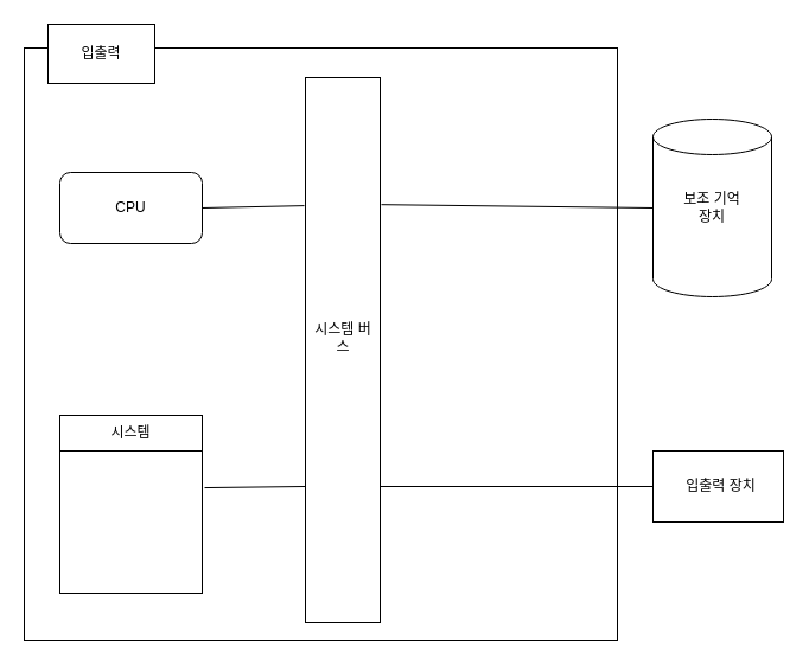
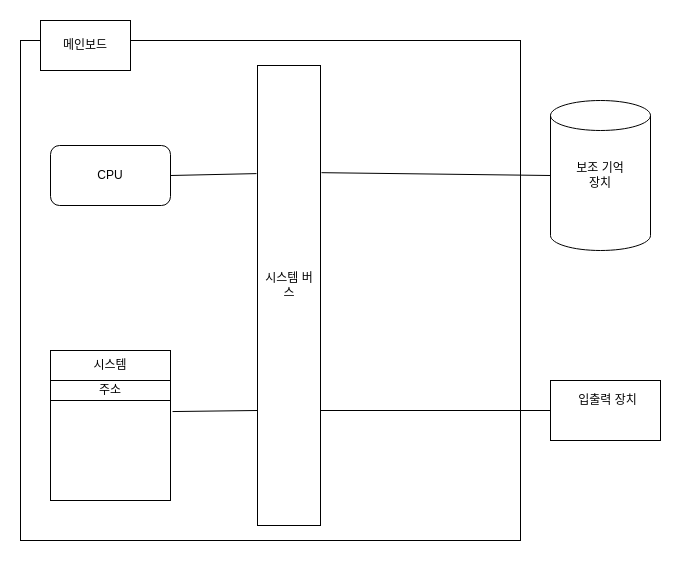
- <mxCell id="17" value="입출력" style="rounded=0;whiteSpace=wrap;html=1;" vertex="1" parent="1"><mxGeometry x="40" y="20" width="90" height="50" as="geometry" /></mxCell>
+ <mxCell id="17" value="메인보드" style="rounded=0;whiteSpace=wrap;html=1;" vertex="1" parent="1"><mxGeometry x="40" y="20" width="90" height="50" as="geometry" /></mxCell>
+ <mxCell id="15" value="주소" style="rounded=0;whiteSpace=wrap;html=1;" vertex="1" parent="1"><mxGeometry x="50" y="380" width="120" height="20" as="geometry" /></mxCell>
- <mxCell id="8" value="입출력 장치" style="text;html=1;align=center;verticalAlign=middle;whiteSpace=wrap;rounded=0;" vertex="1" parent="1"><mxGeometry x="565" y="397.5" width="85" height="25" as="geometry" /></mxCell>
+ <mxCell id="8" value="입출력 장치" style="text;html=1;align=center;verticalAlign=middle;whiteSpace=wrap;rounded=0;" vertex="1" parent="1"><mxGeometry x="565" y="387.5" width="85" height="25" as="geometry" /></mxCell>
